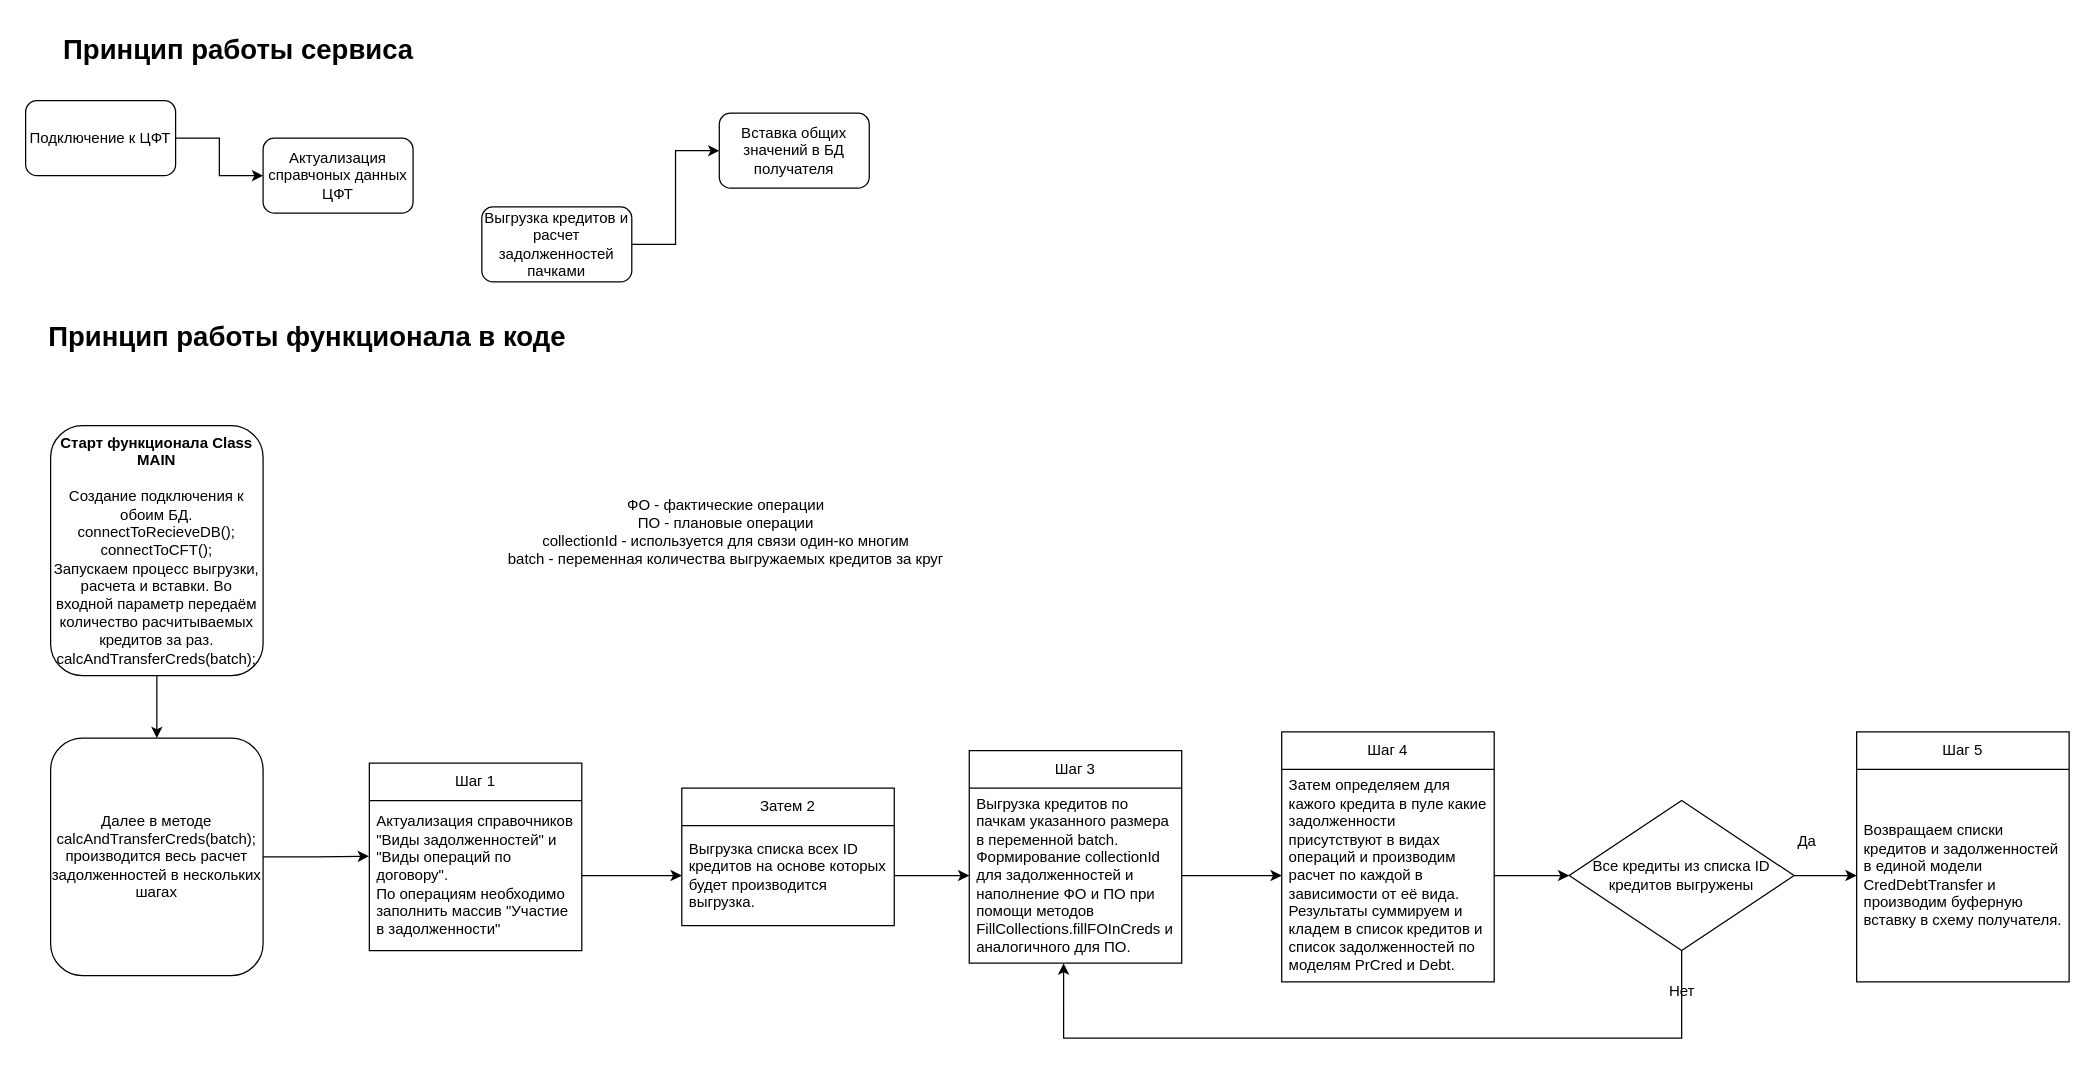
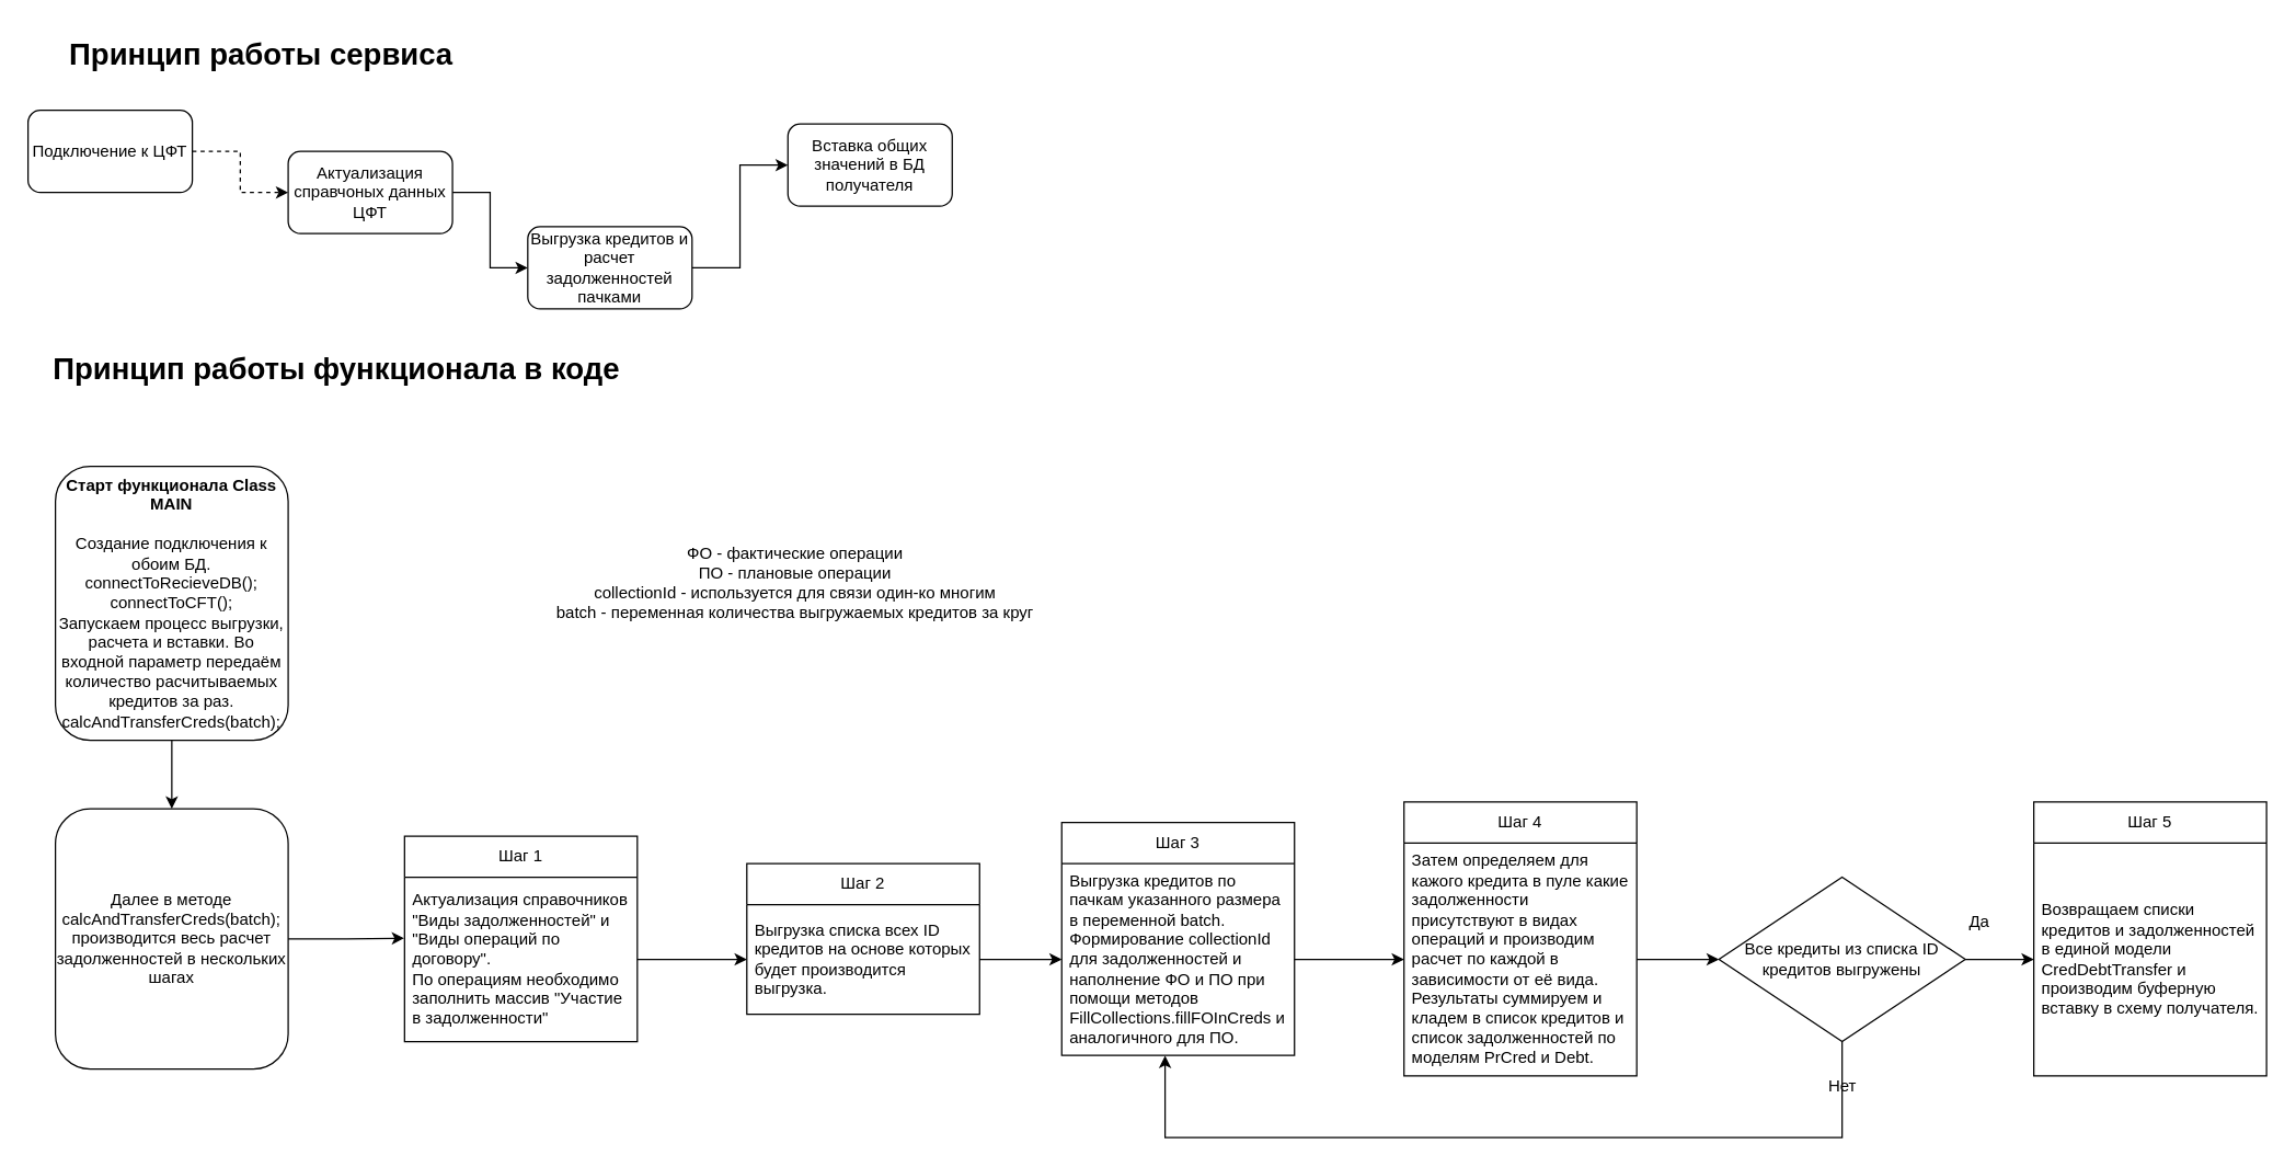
- <mxCell id="26" style="edgeStyle=orthogonalEdgeStyle;rounded=0;orthogonalLoop=1;jettySize=auto;html=1;entryX=0;entryY=0.5;entryDx=0;entryDy=0;" edge="1" parent="1" source="27" target="29"><mxGeometry relative="1" as="geometry" /></mxCell>
+ <mxCell id="26" style="edgeStyle=orthogonalEdgeStyle;rounded=0;orthogonalLoop=1;jettySize=auto;html=1;entryX=0;entryY=0.5;entryDx=0;entryDy=0;dashed=1;" edge="1" parent="1" source="27" target="29"><mxGeometry relative="1" as="geometry" /></mxCell>
+ <mxCell id="28" style="edgeStyle=orthogonalEdgeStyle;rounded=0;orthogonalLoop=1;jettySize=auto;html=1;entryX=0;entryY=0.5;entryDx=0;entryDy=0;" edge="1" parent="1" source="29" target="31"><mxGeometry relative="1" as="geometry" /></mxCell>
- <mxCell id="7" value="Затем 2" style="swimlane;fontStyle=0;childLayout=stackLayout;horizontal=1;startSize=30;horizontalStack=0;resizeParent=1;resizeParentMax=0;resizeLast=0;collapsible=1;marginBottom=0;whiteSpace=wrap;html=1;" vertex="1" parent="1"><mxGeometry x="545" y="630" width="170" height="110" as="geometry" /></mxCell>
+ <mxCell id="7" value="Шаг 2" style="swimlane;fontStyle=0;childLayout=stackLayout;horizontal=1;startSize=30;horizontalStack=0;resizeParent=1;resizeParentMax=0;resizeLast=0;collapsible=1;marginBottom=0;whiteSpace=wrap;html=1;" vertex="1" parent="1"><mxGeometry x="545" y="630" width="170" height="110" as="geometry" /></mxCell>
